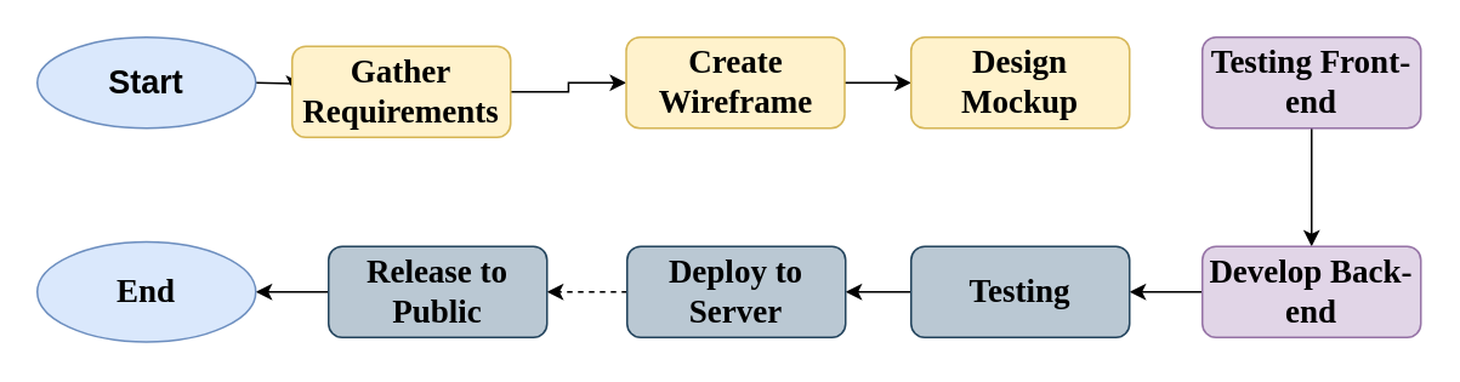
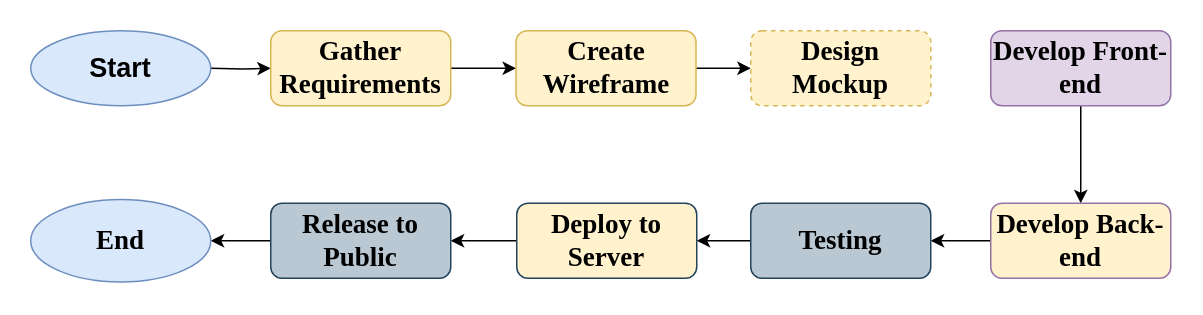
- <mxCell id="7" value="&lt;h2 style=&quot;border-color: var(--border-color);&quot;&gt;Design Mockup&lt;/h2&gt;" style="whiteSpace=wrap;html=1;fontFamily=Times New Roman;rounded=1;glass=0;strokeWidth=1;shadow=0;fillColor=#fff2cc;strokeColor=#d6b656;" vertex="1" parent="1"><mxGeometry x="500" y="20" width="120" height="50" as="geometry" /></mxCell>
+ <mxCell id="7" value="&lt;h2 style=&quot;border-color: var(--border-color);&quot;&gt;Design Mockup&lt;/h2&gt;" style="whiteSpace=wrap;html=1;fontFamily=Times New Roman;rounded=1;glass=0;strokeWidth=1;shadow=0;fillColor=#fff2cc;strokeColor=#d6b656;dashed=1;" vertex="1" parent="1"><mxGeometry x="500" y="20" width="120" height="50" as="geometry" /></mxCell>
- <mxCell id="9" value="&lt;h2 style=&quot;border-color: var(--border-color);&quot;&gt;Testing Front-end&lt;/h2&gt;" style="whiteSpace=wrap;html=1;fontFamily=Times New Roman;rounded=1;glass=0;strokeWidth=1;shadow=0;fillColor=#e1d5e7;strokeColor=#9673a6;" vertex="1" parent="1"><mxGeometry x="660" y="20" width="120" height="50" as="geometry" /></mxCell>
+ <mxCell id="9" value="&lt;h2 style=&quot;border-color: var(--border-color);&quot;&gt;Develop Front-end&lt;/h2&gt;" style="whiteSpace=wrap;html=1;fontFamily=Times New Roman;rounded=1;glass=0;strokeWidth=1;shadow=0;fillColor=#e1d5e7;strokeColor=#9673a6;" vertex="1" parent="1"><mxGeometry x="660" y="20" width="120" height="50" as="geometry" /></mxCell>
- <mxCell id="4" value="&lt;h2&gt;Gather Requirements&lt;/h2&gt;" style="whiteSpace=wrap;html=1;fontFamily=Times New Roman;rounded=1;glass=0;strokeWidth=1;shadow=0;fillColor=#fff2cc;strokeColor=#d6b656;" vertex="1" parent="1"><mxGeometry x="160" y="25" width="120" height="50" as="geometry" /></mxCell>
+ <mxCell id="4" value="&lt;h2&gt;Gather Requirements&lt;/h2&gt;" style="whiteSpace=wrap;html=1;fontFamily=Times New Roman;rounded=1;glass=0;strokeWidth=1;shadow=0;fillColor=#fff2cc;strokeColor=#d6b656;" vertex="1" parent="1"><mxGeometry x="180" y="20" width="120" height="50" as="geometry" /></mxCell>
- <mxCell id="14" value="" style="edgeStyle=orthogonalEdgeStyle;rounded=0;orthogonalLoop=1;jettySize=auto;html=1;dashed=1;" edge="1" parent="1" source="15" target="17"><mxGeometry relative="1" as="geometry" /></mxCell>
+ <mxCell id="14" value="" style="edgeStyle=orthogonalEdgeStyle;rounded=0;orthogonalLoop=1;jettySize=auto;html=1;" edge="1" parent="1" source="15" target="17"><mxGeometry relative="1" as="geometry" /></mxCell>
- <mxCell id="15" value="&lt;h2 style=&quot;border-color: var(--border-color);&quot;&gt;Deploy to Server&lt;/h2&gt;" style="whiteSpace=wrap;html=1;fontFamily=Times New Roman;rounded=1;glass=0;strokeWidth=1;shadow=0;fillColor=#bac8d3;strokeColor=#23445d;" vertex="1" parent="1"><mxGeometry x="344" y="135" width="120" height="50" as="geometry" /></mxCell>
+ <mxCell id="15" value="&lt;h2 style=&quot;border-color: var(--border-color);&quot;&gt;Deploy to Server&lt;/h2&gt;" style="whiteSpace=wrap;html=1;fontFamily=Times New Roman;rounded=1;glass=0;strokeWidth=1;shadow=0;fillColor=#fff2cc;strokeColor=#23445d;" vertex="1" parent="1"><mxGeometry x="344" y="135" width="120" height="50" as="geometry" /></mxCell>
- <mxCell id="11" value="&lt;h2 style=&quot;border-color: var(--border-color);&quot;&gt;Develop Back-end&lt;/h2&gt;" style="whiteSpace=wrap;html=1;fontFamily=Times New Roman;rounded=1;glass=0;strokeWidth=1;shadow=0;fillColor=#e1d5e7;strokeColor=#9673a6;" vertex="1" parent="1"><mxGeometry x="660" y="135" width="120" height="50" as="geometry" /></mxCell>
+ <mxCell id="11" value="&lt;h2 style=&quot;border-color: var(--border-color);&quot;&gt;Develop Back-end&lt;/h2&gt;" style="whiteSpace=wrap;html=1;fontFamily=Times New Roman;rounded=1;glass=0;strokeWidth=1;shadow=0;fillColor=#fff2cc;strokeColor=#9673a6;" vertex="1" parent="1"><mxGeometry x="660" y="135" width="120" height="50" as="geometry" /></mxCell>
